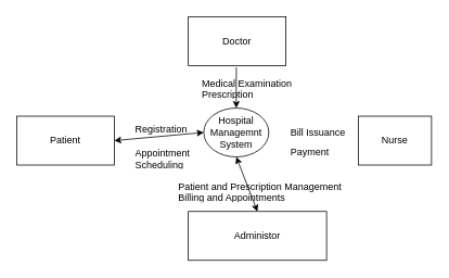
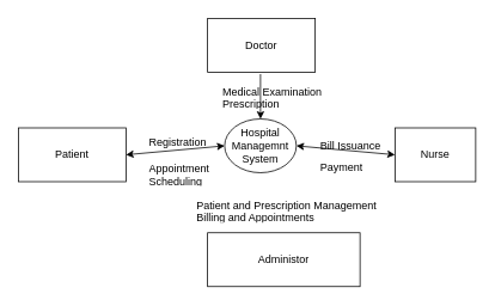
+ <mxCell id="12" value="" style="endArrow=classic;startArrow=classic;html=1;rounded=0;exitX=1;exitY=0.5;exitDx=0;exitDy=0;entryX=0;entryY=0.5;entryDx=0;entryDy=0;" edge="1" parent="1" source="2" target="4"><mxGeometry width="50" height="50" relative="1" as="geometry"><mxPoint x="400" y="242" as="sourcePoint" /><mxPoint x="450" y="192" as="targetPoint" /></mxGeometry></mxCell>
- <mxCell id="15" value="" style="endArrow=classic;startArrow=classic;html=1;rounded=0;exitX=0.5;exitY=0;exitDx=0;exitDy=0;entryX=0.5;entryY=1;entryDx=0;entryDy=0;" edge="1" parent="1" source="5" target="2"><mxGeometry width="50" height="50" relative="1" as="geometry"><mxPoint x="310" y="232" as="sourcePoint" /><mxPoint x="360" y="182" as="targetPoint" /></mxGeometry></mxCell>
